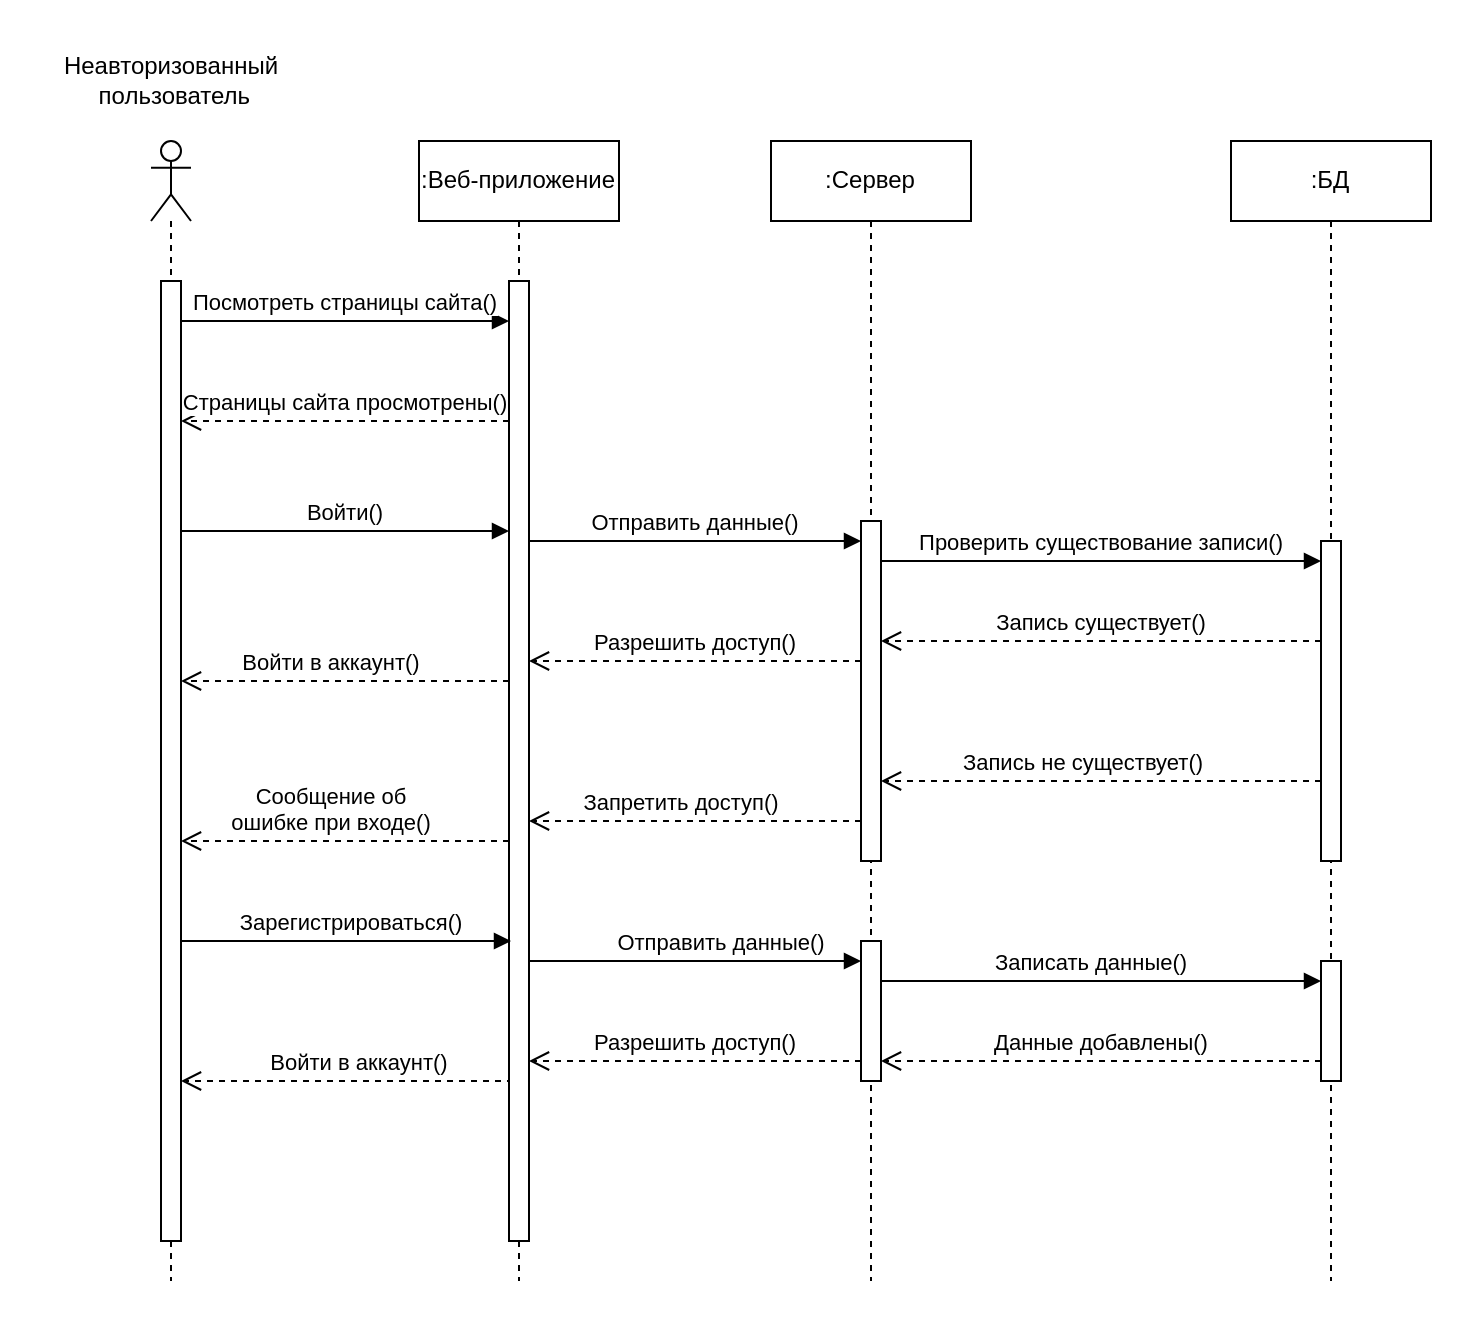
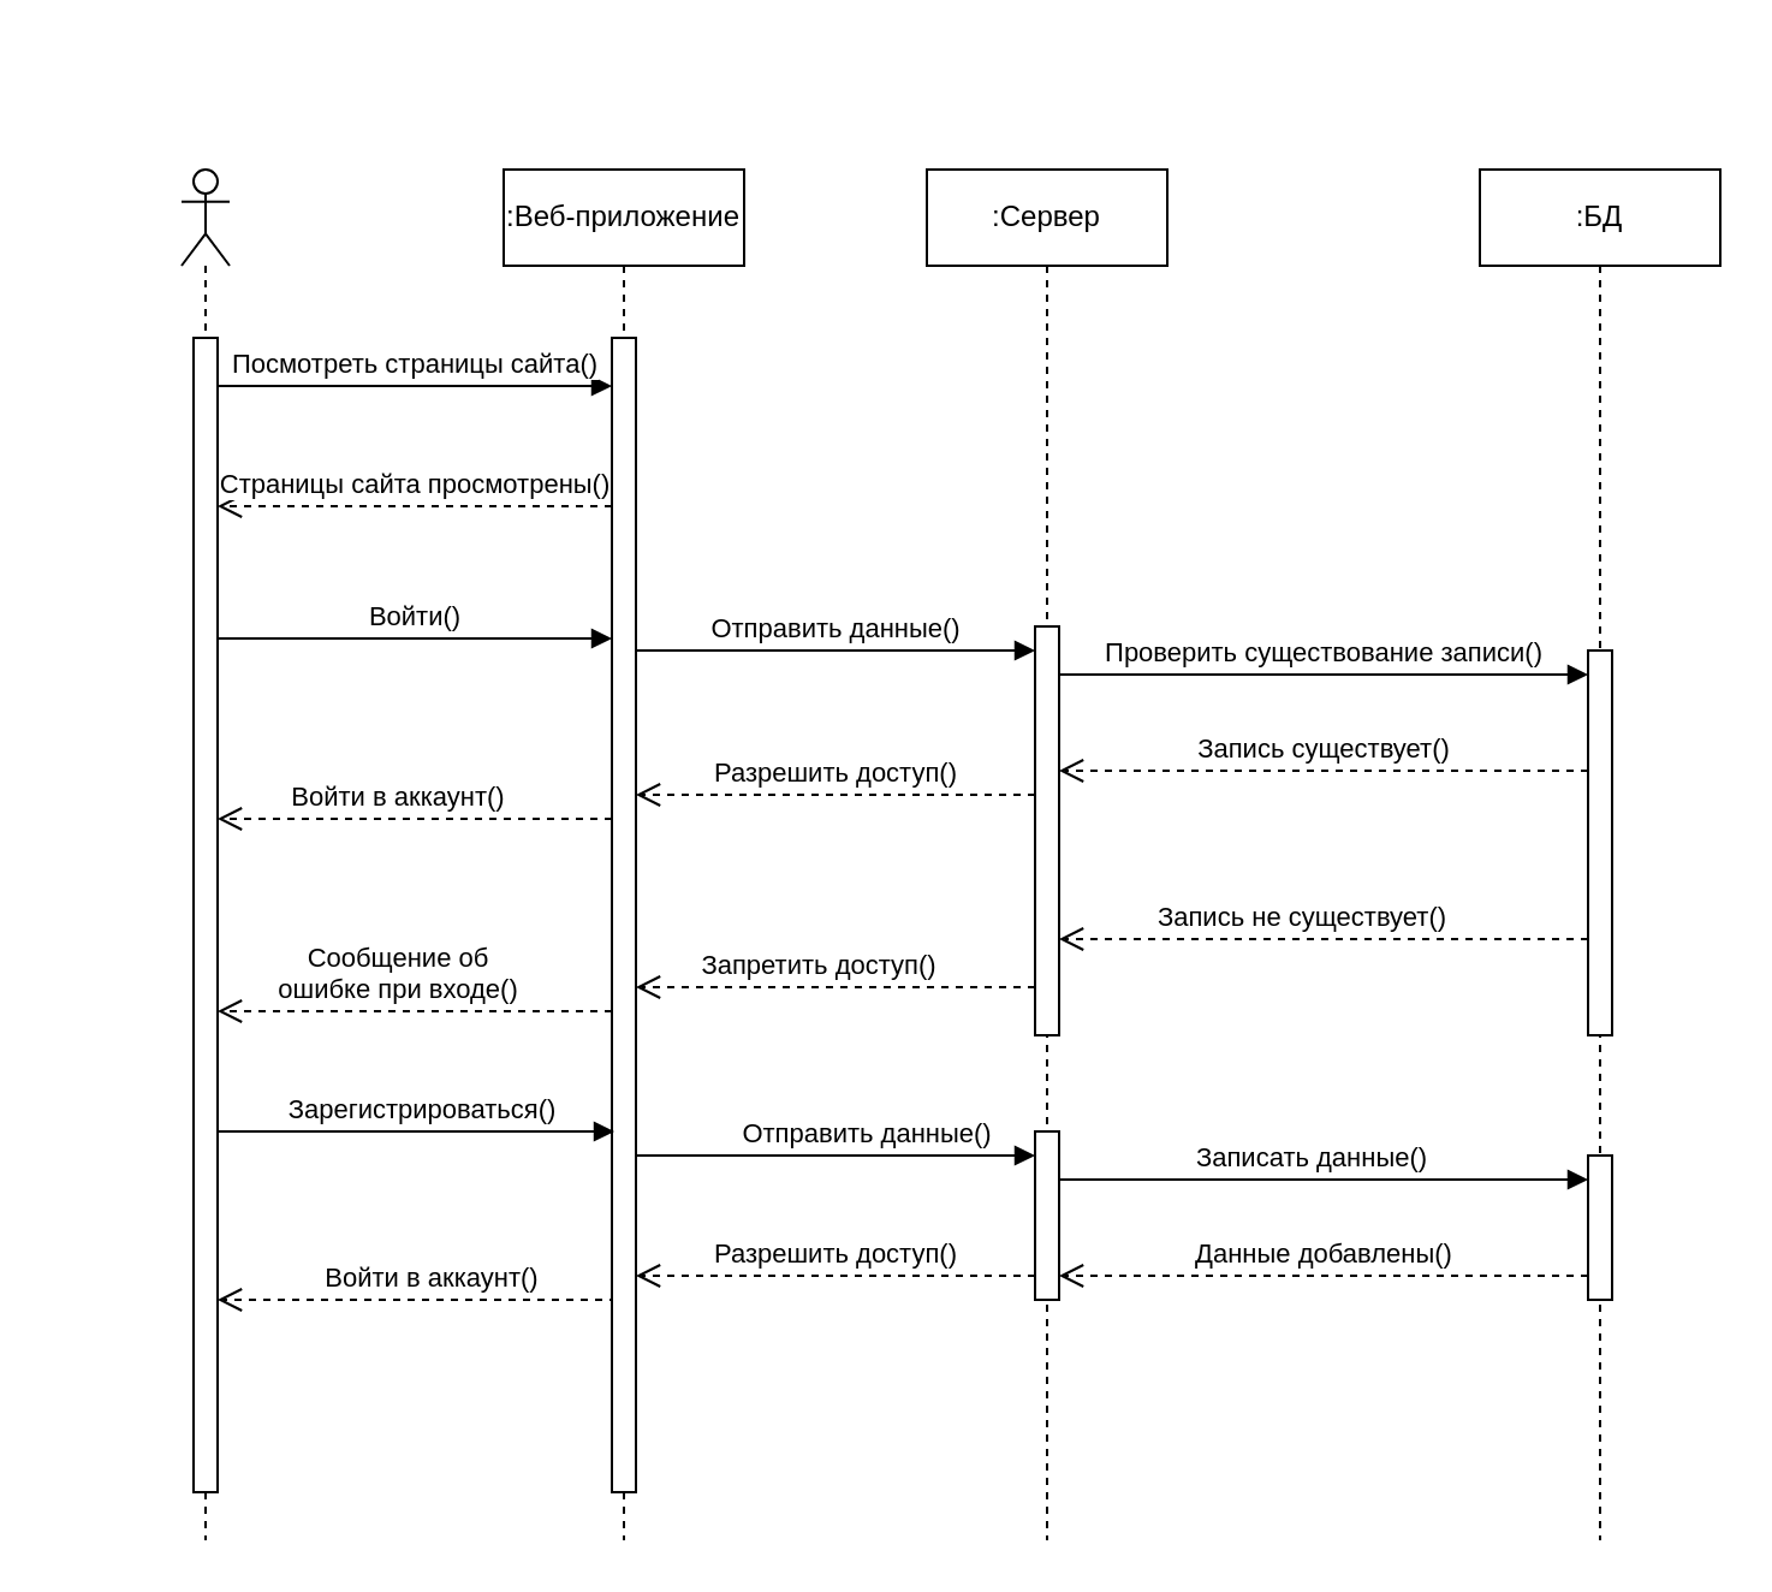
- <mxCell id="4" value="Неавторизованный&lt;br&gt;&amp;nbsp;пользователь" style="text;html=1;align=center;verticalAlign=middle;resizable=0;points=[];autosize=1;strokeColor=none;fillColor=none;" parent="1" vertex="1"><mxGeometry x="20" y="20" width="130" height="40" as="geometry" /></mxCell>
